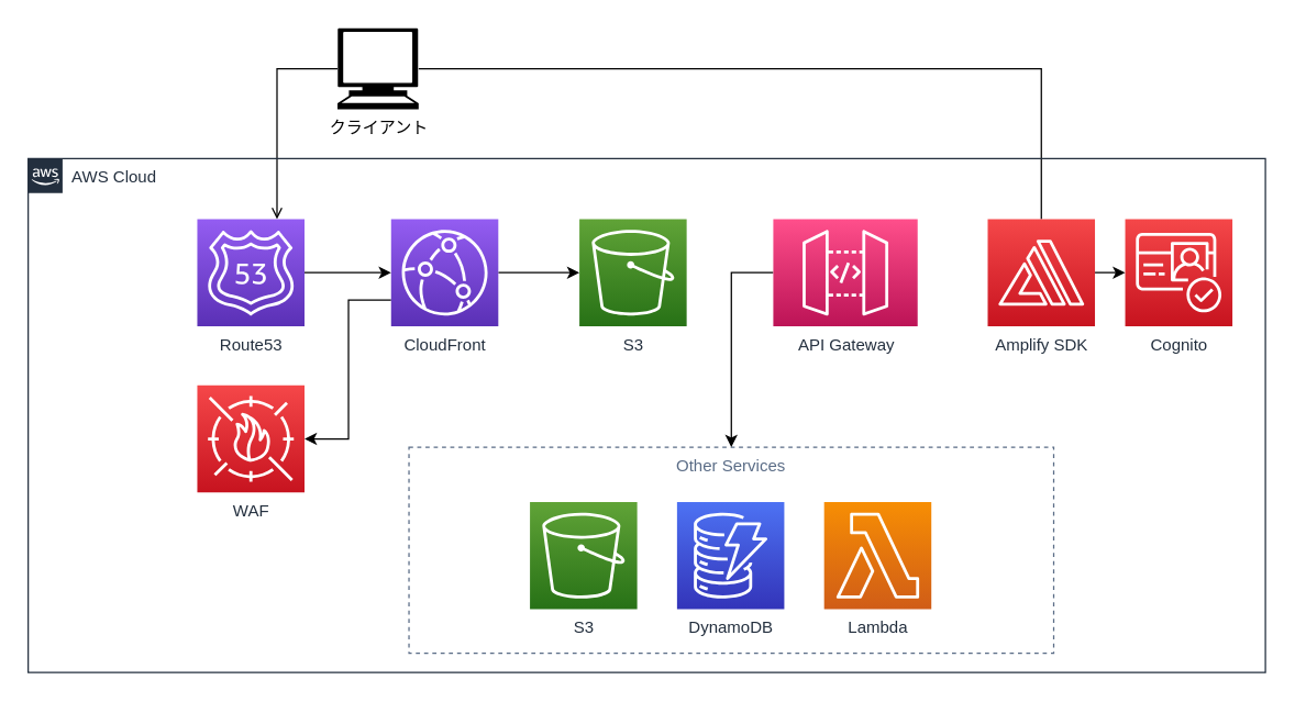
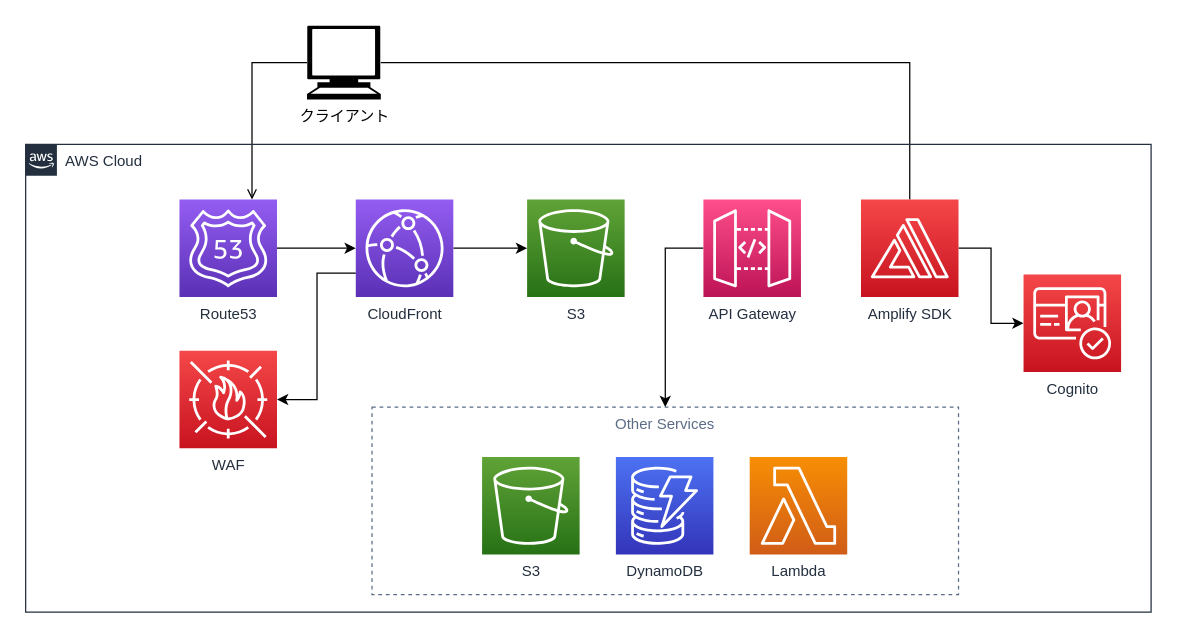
- <mxCell id="21" value="API Gateway" style="sketch=0;points=[[0,0,0],[0.25,0,0],[0.5,0,0],[0.75,0,0],[1,0,0],[0,1,0],[0.25,1,0],[0.5,1,0],[0.75,1,0],[1,1,0],[0,0.25,0],[0,0.5,0],[0,0.75,0],[1,0.25,0],[1,0.5,0],[1,0.75,0]];outlineConnect=0;fontColor=#232F3E;gradientColor=#FF4F8B;gradientDirection=north;fillColor=#BC1356;strokeColor=#ffffff;dashed=0;verticalLabelPosition=bottom;verticalAlign=top;align=center;html=1;fontSize=12;fontStyle=0;aspect=fixed;shape=mxgraph.aws4.resourceIcon;resIcon=mxgraph.aws4.api_gateway;" vertex="1" parent="5"><mxGeometry x="542" y="44" width="105" height="78" as="geometry" /></mxCell>
+ <mxCell id="21" value="API Gateway" style="sketch=0;points=[[0,0,0],[0.25,0,0],[0.5,0,0],[0.75,0,0],[1,0,0],[0,1,0],[0.25,1,0],[0.5,1,0],[0.75,1,0],[1,1,0],[0,0.25,0],[0,0.5,0],[0,0.75,0],[1,0.25,0],[1,0.5,0],[1,0.75,0]];outlineConnect=0;fontColor=#232F3E;gradientColor=#FF4F8B;gradientDirection=north;fillColor=#BC1356;strokeColor=#ffffff;dashed=0;verticalLabelPosition=bottom;verticalAlign=top;align=center;html=1;fontSize=12;fontStyle=0;aspect=fixed;shape=mxgraph.aws4.resourceIcon;resIcon=mxgraph.aws4.api_gateway;" vertex="1" parent="5"><mxGeometry x="542" y="44" width="78" height="78" as="geometry" /></mxCell>
- <mxCell id="19" value="Amplify SDK" style="sketch=0;points=[[0,0,0],[0.25,0,0],[0.5,0,0],[0.75,0,0],[1,0,0],[0,1,0],[0.25,1,0],[0.5,1,0],[0.75,1,0],[1,1,0],[0,0.25,0],[0,0.5,0],[0,0.75,0],[1,0.25,0],[1,0.5,0],[1,0.75,0]];outlineConnect=0;fontColor=#232F3E;gradientColor=#F54749;gradientDirection=north;fillColor=#C7131F;strokeColor=#ffffff;dashed=0;verticalLabelPosition=bottom;verticalAlign=top;align=center;html=1;fontSize=12;fontStyle=0;aspect=fixed;shape=mxgraph.aws4.resourceIcon;resIcon=mxgraph.aws4.amplify;" vertex="1" parent="5"><mxGeometry x="698" y="44" width="78" height="78" as="geometry" /></mxCell>
+ <mxCell id="19" value="Amplify SDK" style="sketch=0;points=[[0,0,0],[0.25,0,0],[0.5,0,0],[0.75,0,0],[1,0,0],[0,1,0],[0.25,1,0],[0.5,1,0],[0.75,1,0],[1,1,0],[0,0.25,0],[0,0.5,0],[0,0.75,0],[1,0.25,0],[1,0.5,0],[1,0.75,0]];outlineConnect=0;fontColor=#232F3E;gradientColor=#F54749;gradientDirection=north;fillColor=#C7131F;strokeColor=#ffffff;dashed=0;verticalLabelPosition=bottom;verticalAlign=top;align=center;html=1;fontSize=12;fontStyle=0;aspect=fixed;shape=mxgraph.aws4.resourceIcon;resIcon=mxgraph.aws4.amplify;" vertex="1" parent="5"><mxGeometry x="668" y="44" width="78" height="78" as="geometry" /></mxCell>
- <mxCell id="10" value="Cognito" style="sketch=0;points=[[0,0,0],[0.25,0,0],[0.5,0,0],[0.75,0,0],[1,0,0],[0,1,0],[0.25,1,0],[0.5,1,0],[0.75,1,0],[1,1,0],[0,0.25,0],[0,0.5,0],[0,0.75,0],[1,0.25,0],[1,0.5,0],[1,0.75,0]];outlineConnect=0;fontColor=#232F3E;gradientColor=#F54749;gradientDirection=north;fillColor=#C7131F;strokeColor=#ffffff;dashed=0;verticalLabelPosition=bottom;verticalAlign=top;align=center;html=1;fontSize=12;fontStyle=0;aspect=fixed;shape=mxgraph.aws4.resourceIcon;resIcon=mxgraph.aws4.cognito;" parent="5" vertex="1"><mxGeometry x="798" y="44" width="78" height="78" as="geometry" /></mxCell>
+ <mxCell id="10" value="Cognito" style="sketch=0;points=[[0,0,0],[0.25,0,0],[0.5,0,0],[0.75,0,0],[1,0,0],[0,1,0],[0.25,1,0],[0.5,1,0],[0.75,1,0],[1,1,0],[0,0.25,0],[0,0.5,0],[0,0.75,0],[1,0.25,0],[1,0.5,0],[1,0.75,0]];outlineConnect=0;fontColor=#232F3E;gradientColor=#F54749;gradientDirection=north;fillColor=#C7131F;strokeColor=#ffffff;dashed=0;verticalLabelPosition=bottom;verticalAlign=top;align=center;html=1;fontSize=12;fontStyle=0;aspect=fixed;shape=mxgraph.aws4.resourceIcon;resIcon=mxgraph.aws4.cognito;" parent="5" vertex="1"><mxGeometry x="798" y="104" width="78" height="78" as="geometry" /></mxCell>
